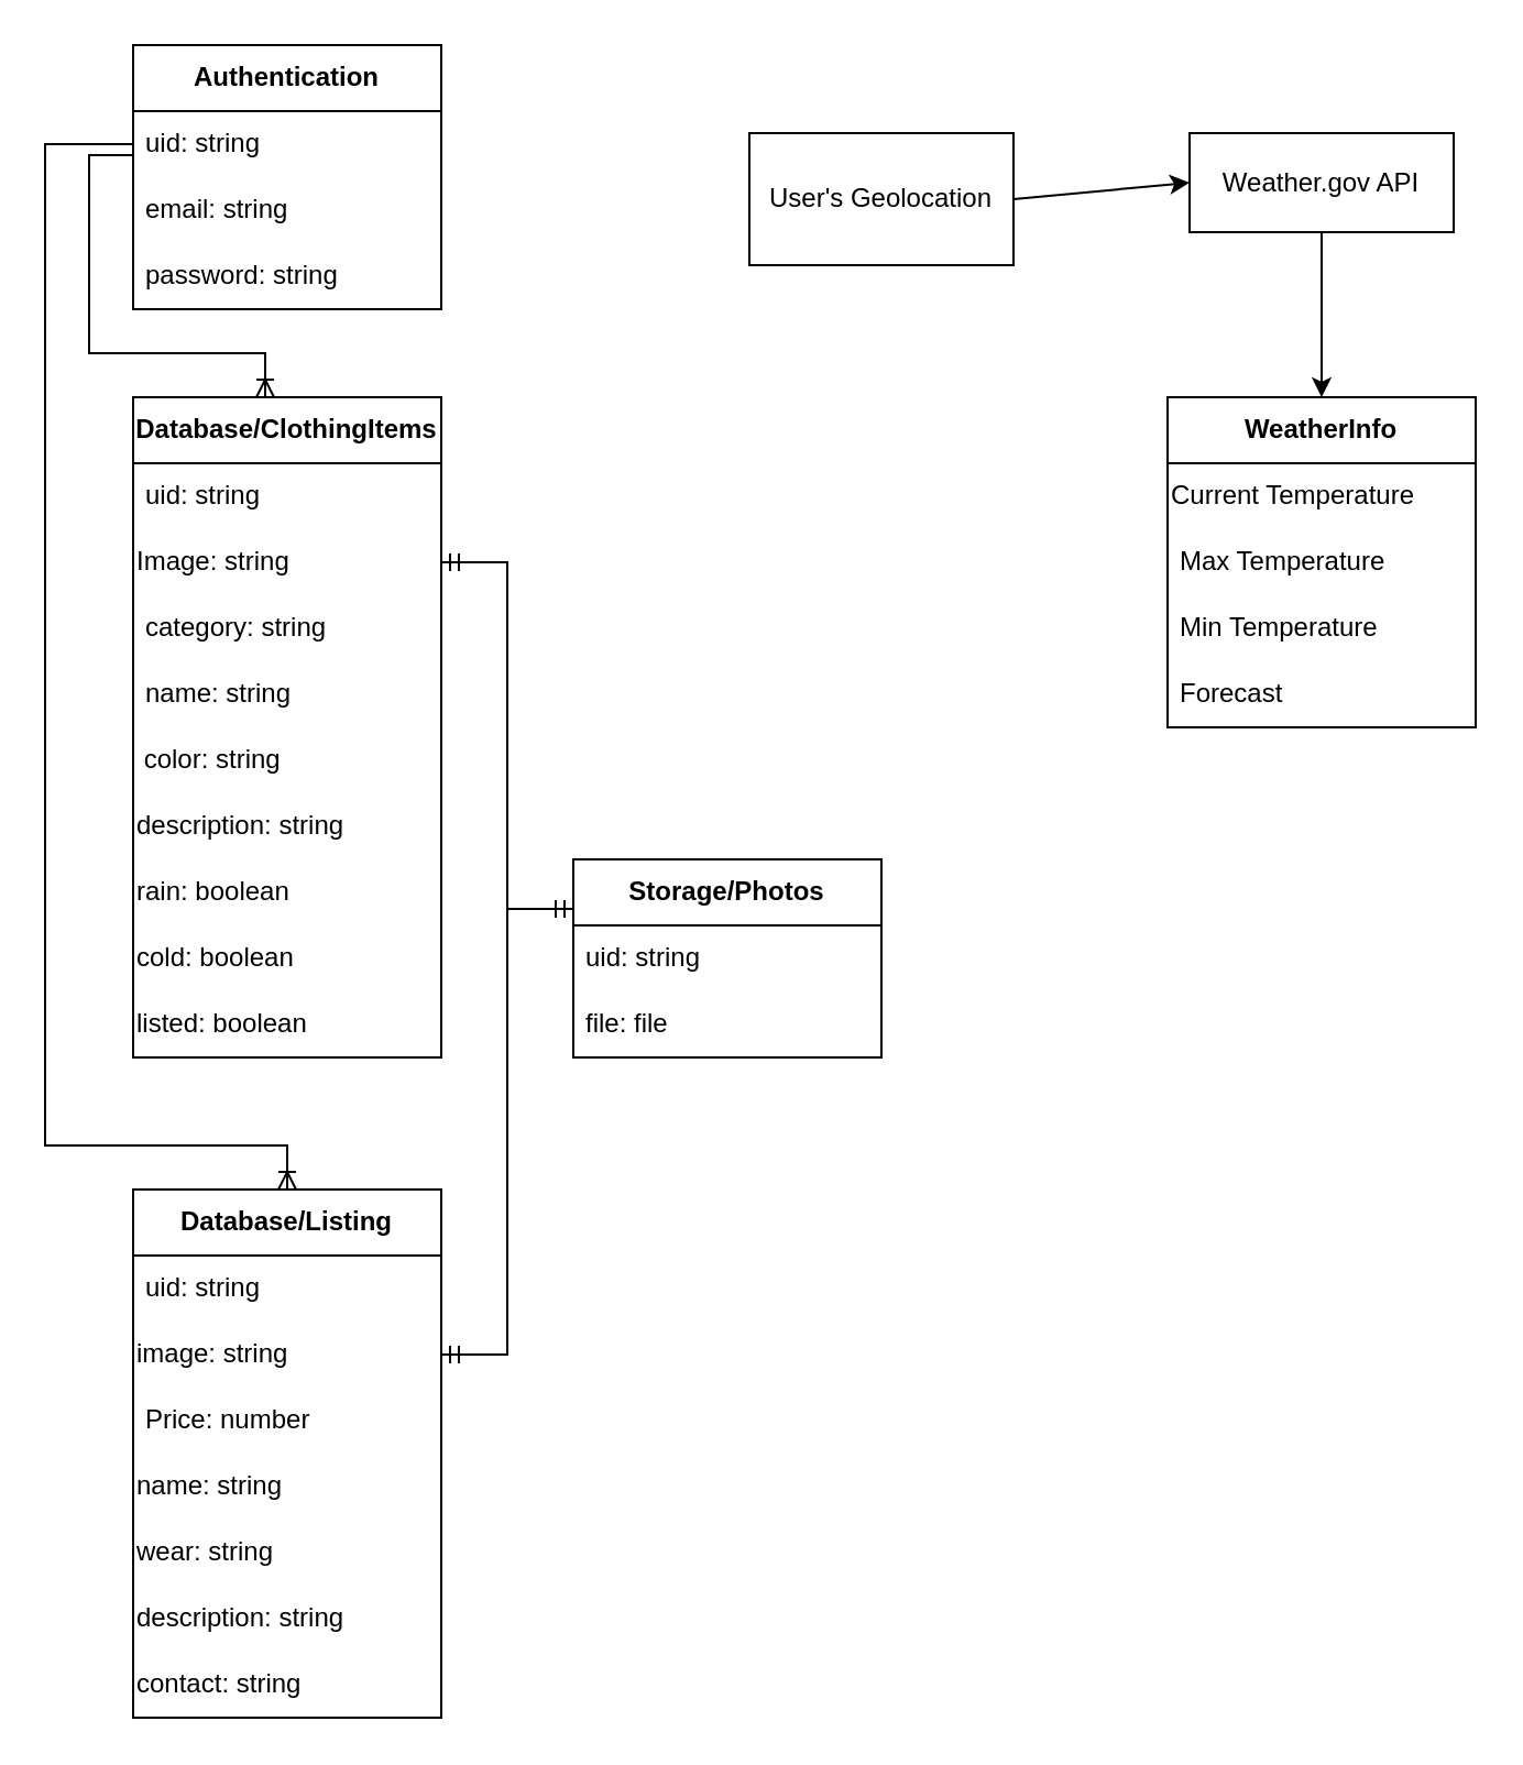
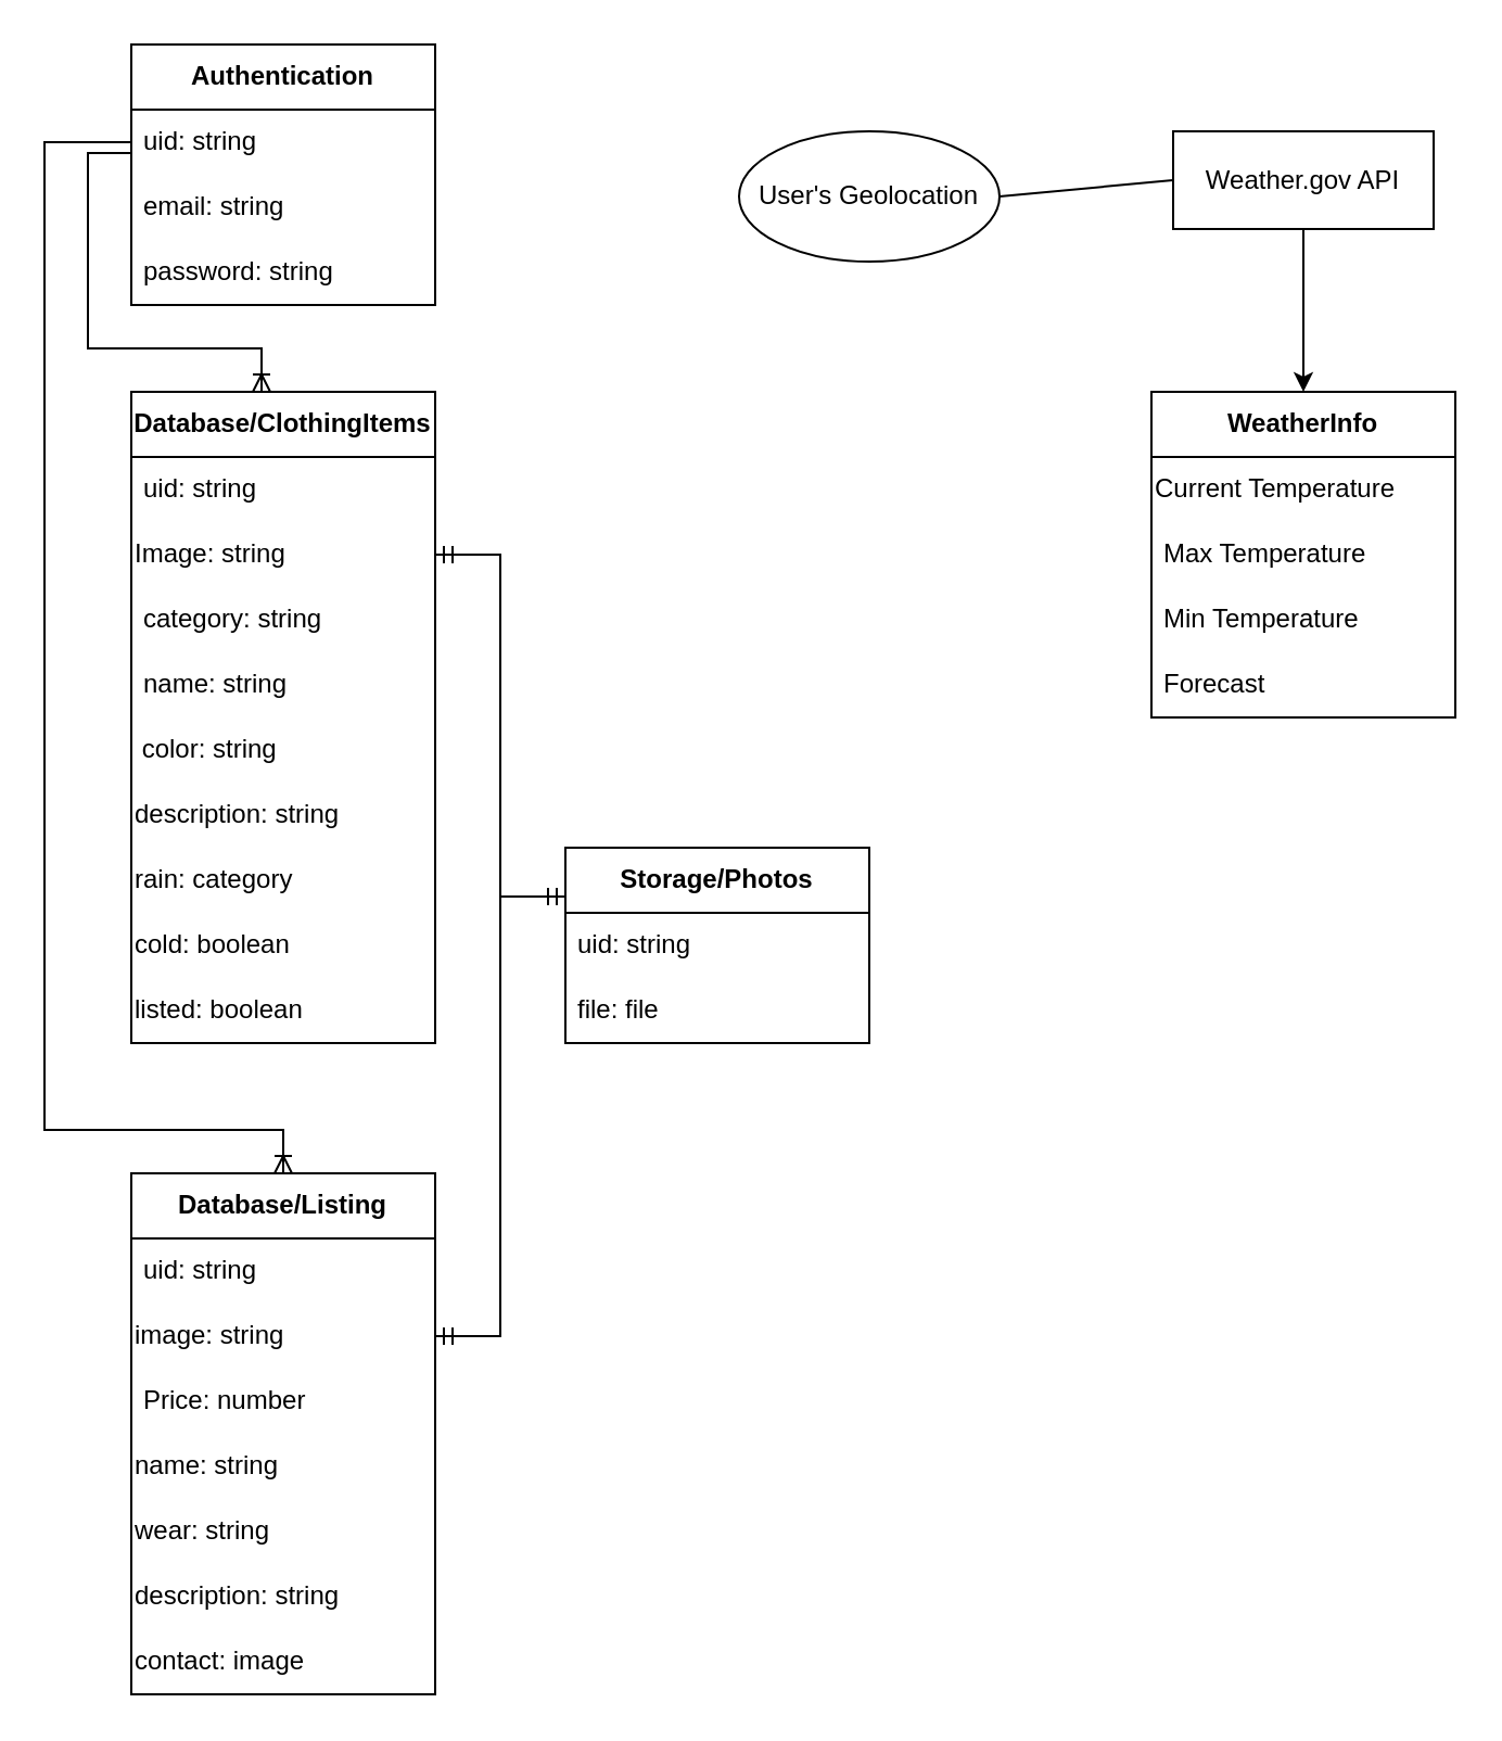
- <mxCell id="38" value="" style="endArrow=classic;html=1;rounded=0;entryX=0;entryY=0.5;entryDx=0;entryDy=0;exitX=1;exitY=0.5;exitDx=0;exitDy=0;" edge="1" parent="1" source="37" target="36"><mxGeometry width="50" height="50" relative="1" as="geometry"><mxPoint x="460" y="90" as="sourcePoint" /><mxPoint x="510" y="40" as="targetPoint" /></mxGeometry></mxCell>
+ <mxCell id="38" value="" style="endArrow=none;html=1;rounded=0;entryX=0;entryY=0.5;entryDx=0;entryDy=0;exitX=1;exitY=0.5;exitDx=0;exitDy=0;" edge="1" parent="1" source="37" target="36"><mxGeometry width="50" height="50" relative="1" as="geometry"><mxPoint x="460" y="90" as="sourcePoint" /><mxPoint x="510" y="40" as="targetPoint" /></mxGeometry></mxCell>
- <mxCell id="37" value="User's Geolocation" style="rounded=0;whiteSpace=wrap;html=1;" vertex="1" parent="1"><mxGeometry x="340" y="60" width="120" height="60" as="geometry" /></mxCell>
+ <mxCell id="37" value="User's Geolocation" style="ellipse;whiteSpace=wrap;html=1;" vertex="1" parent="1"><mxGeometry x="340" y="60" width="120" height="60" as="geometry" /></mxCell>
- <mxCell id="13" value="rain: boolean" style="text;html=1;strokeColor=none;fillColor=none;align=left;verticalAlign=middle;whiteSpace=wrap;rounded=0;" vertex="1" parent="6"><mxGeometry y="210" width="140" height="30" as="geometry" /></mxCell>
+ <mxCell id="13" value="rain: category" style="text;html=1;strokeColor=none;fillColor=none;align=left;verticalAlign=middle;whiteSpace=wrap;rounded=0;" vertex="1" parent="6"><mxGeometry y="210" width="140" height="30" as="geometry" /></mxCell>
- <mxCell id="26" value="contact: string" style="text;html=1;strokeColor=none;fillColor=none;align=left;verticalAlign=middle;whiteSpace=wrap;rounded=0;" vertex="1" parent="19"><mxGeometry y="210" width="140" height="30" as="geometry" /></mxCell>
+ <mxCell id="26" value="contact: image" style="text;html=1;strokeColor=none;fillColor=none;align=left;verticalAlign=middle;whiteSpace=wrap;rounded=0;" vertex="1" parent="19"><mxGeometry y="210" width="140" height="30" as="geometry" /></mxCell>
